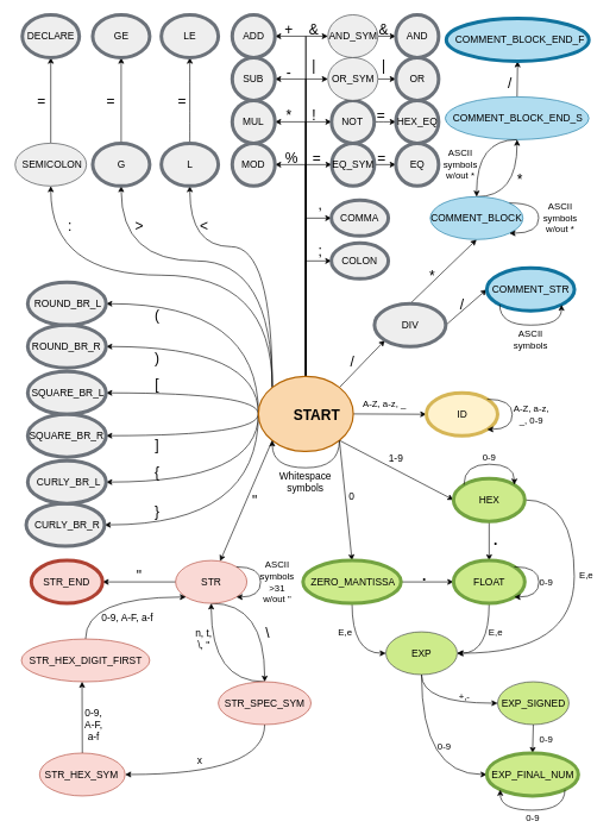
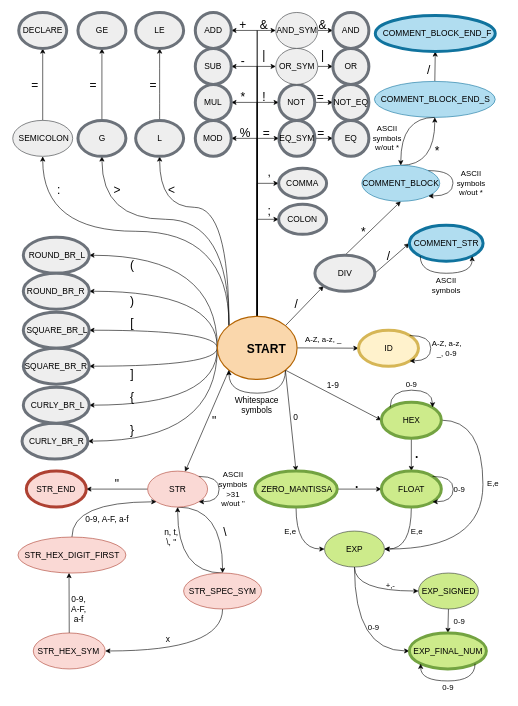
- <mxCell id="175" value=" HEX_EQ" style="text;html=1;strokeColor=none;fillColor=none;align=center;verticalAlign=middle;whiteSpace=wrap;rounded=0;fontSize=14;" parent="1" vertex="1"><mxGeometry x="564.75" y="160" width="40" height="20" as="geometry" /></mxCell>
+ <mxCell id="175" value=" NOT_EQ" style="text;html=1;strokeColor=none;fillColor=none;align=center;verticalAlign=middle;whiteSpace=wrap;rounded=0;fontSize=14;" parent="1" vertex="1"><mxGeometry x="564.75" y="160" width="40" height="20" as="geometry" /></mxCell>
